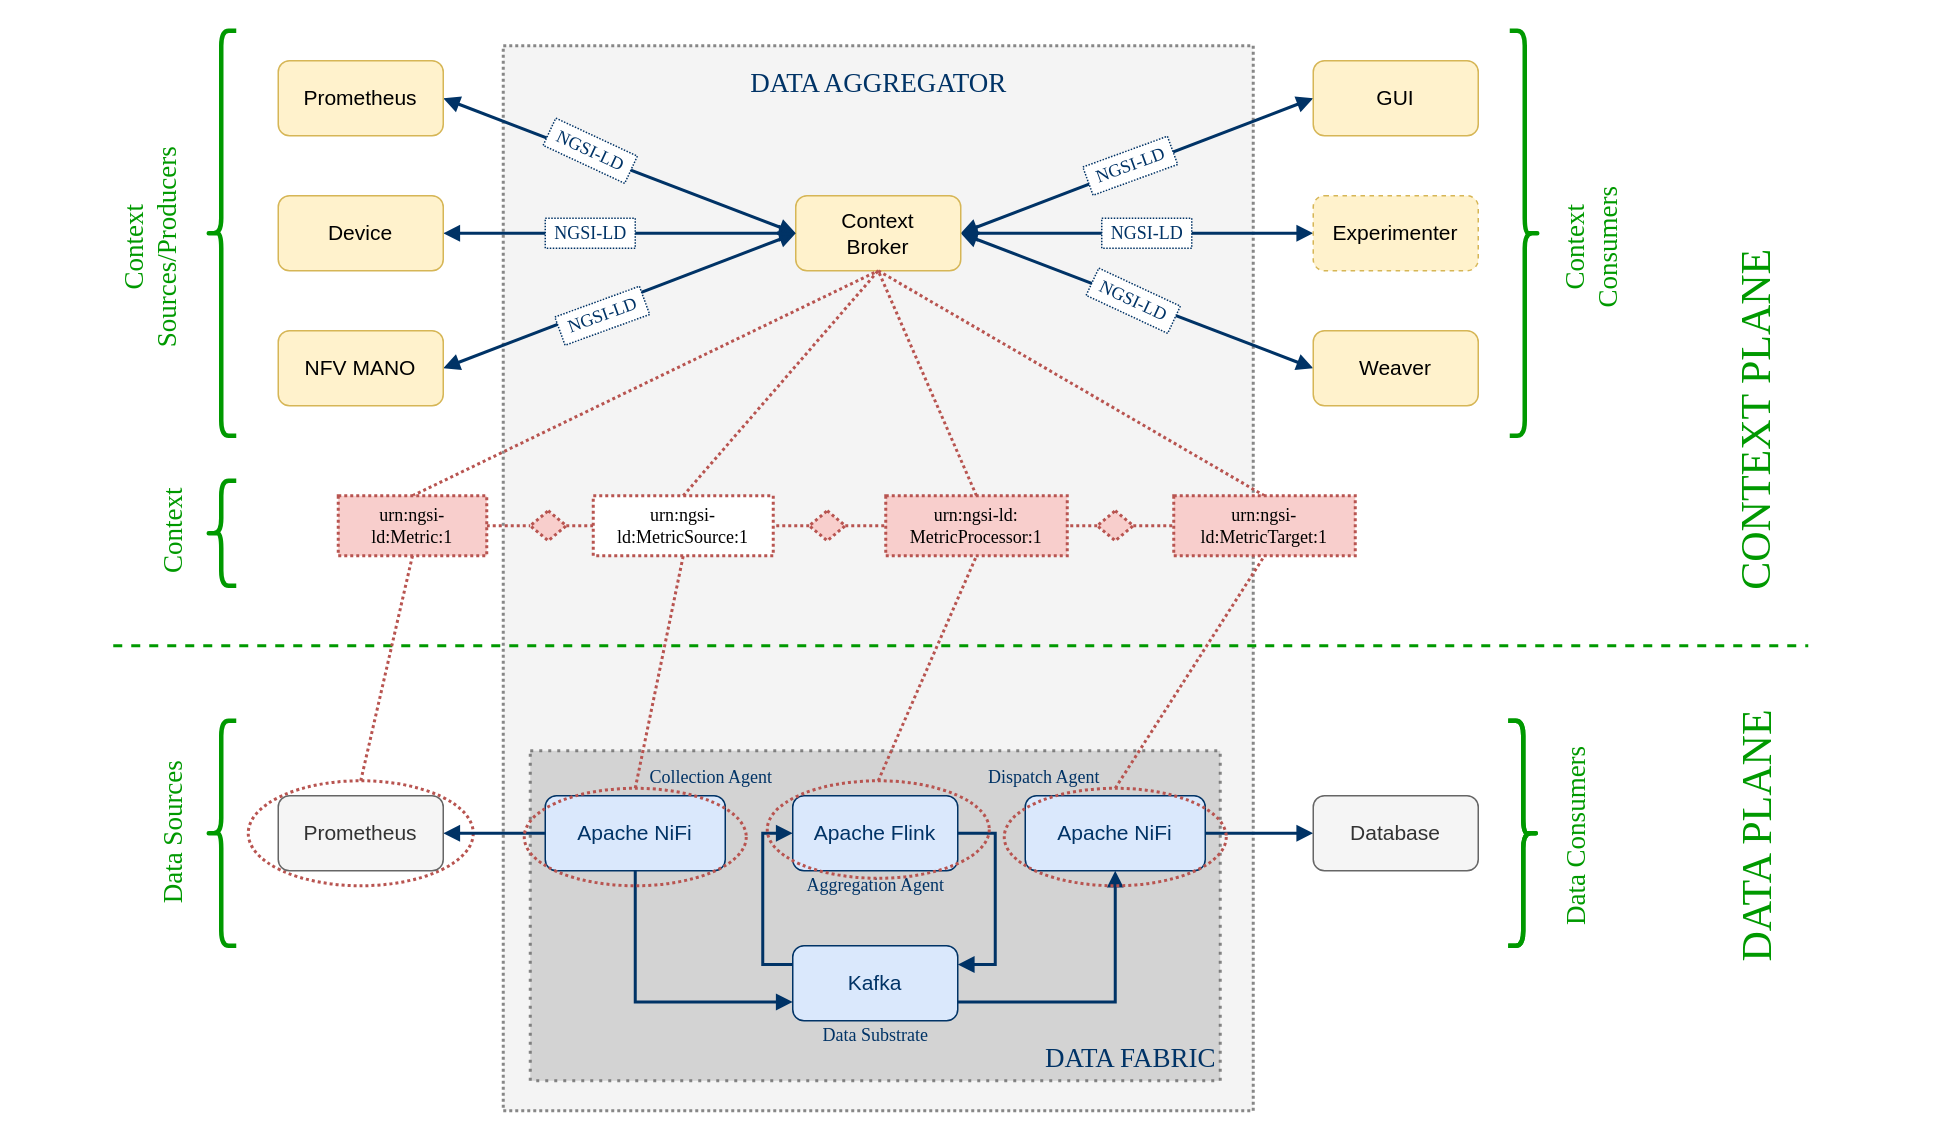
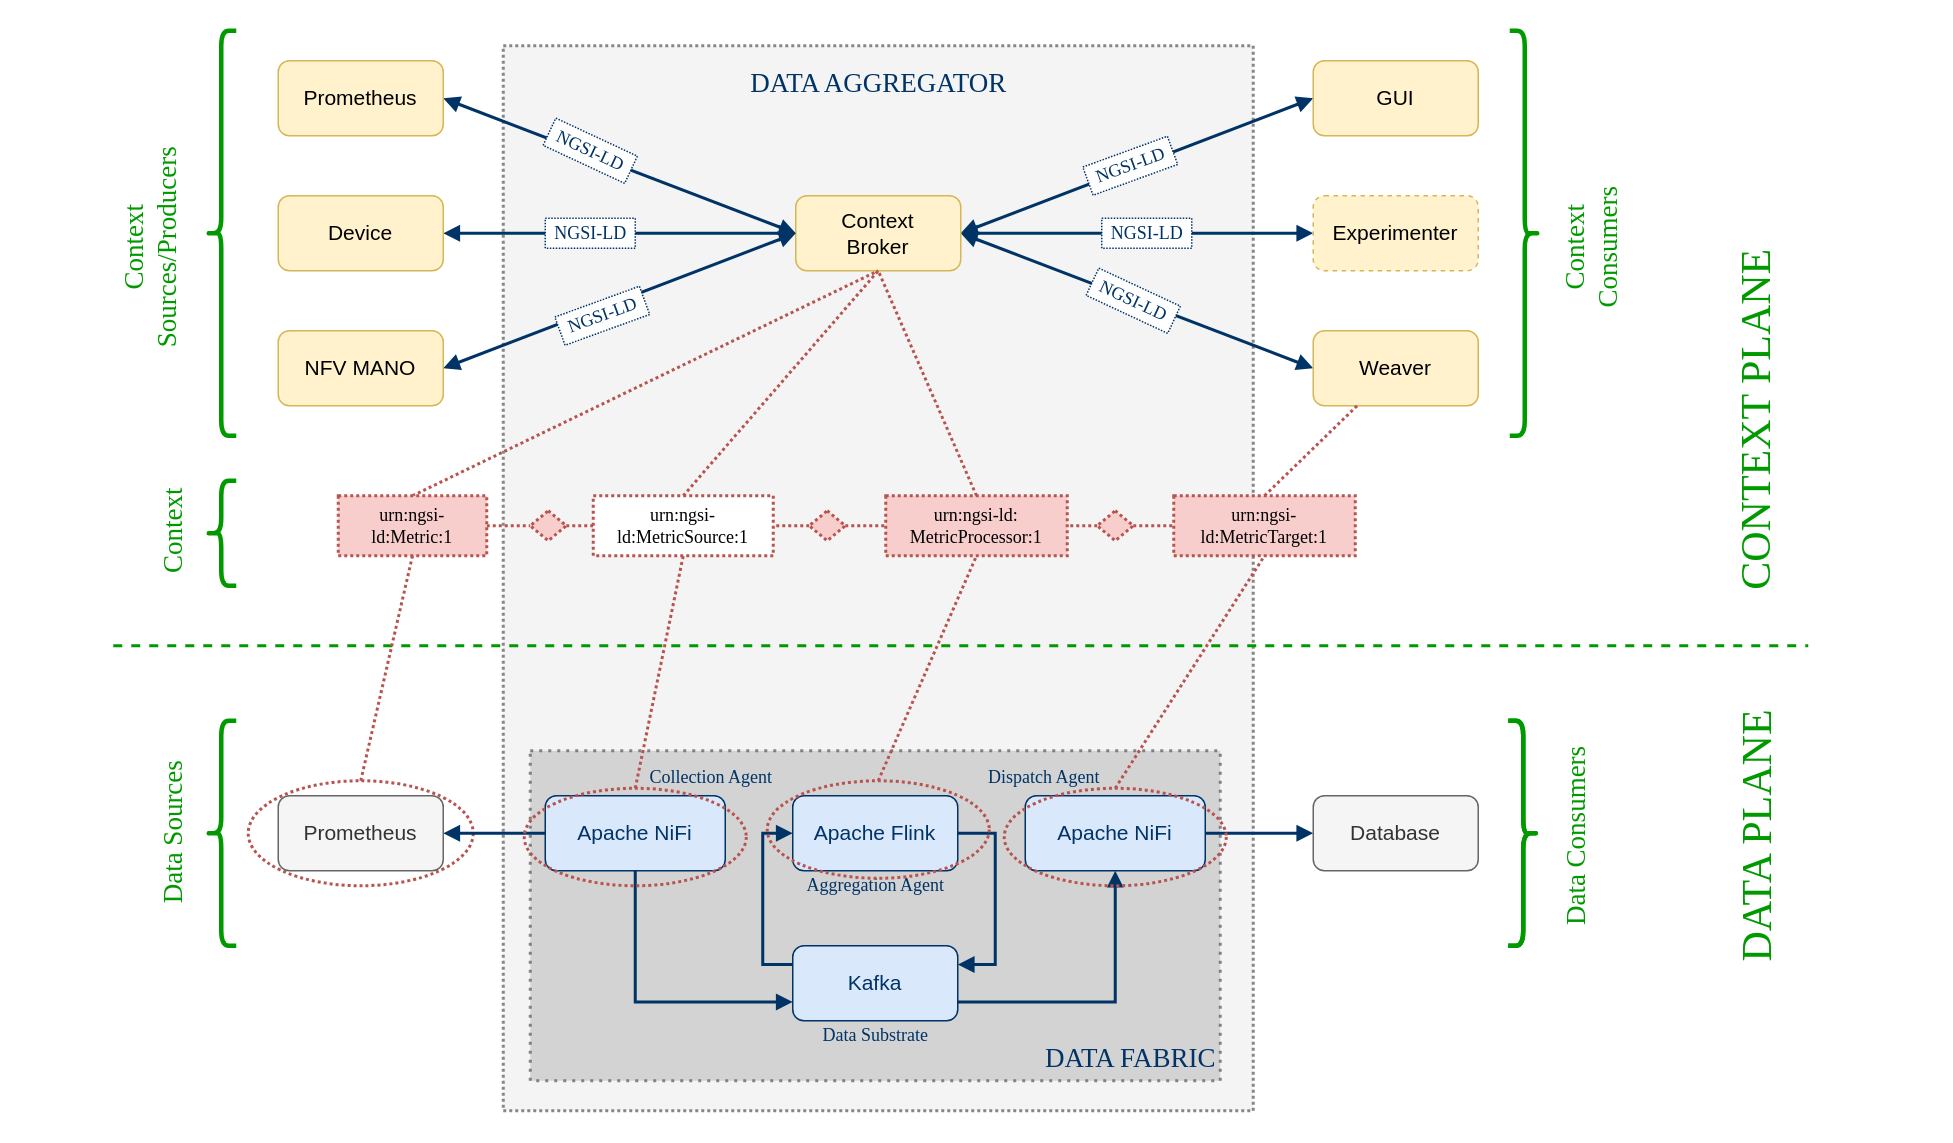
- <mxCell id="56" style="edgeStyle=none;rounded=0;orthogonalLoop=1;jettySize=auto;html=1;exitX=0.5;exitY=0;exitDx=0;exitDy=0;dashed=1;dashPattern=1 1;endArrow=none;strokeWidth=2;fontSize=12;fontColor=#000000;strokeColor=#b85450;fillColor=#f8cecc;entryX=0.5;entryY=1;entryDx=0;entryDy=0;" parent="1" source="57" target="14" edge="1"><mxGeometry relative="1" as="geometry"><mxPoint x="585" y="210" as="targetPoint" /><mxPoint x="842.5" y="300" as="sourcePoint" /></mxGeometry></mxCell>
+ <mxCell id="56" style="edgeStyle=none;rounded=0;orthogonalLoop=1;jettySize=auto;html=1;exitX=0.5;exitY=0;exitDx=0;exitDy=0;dashed=1;dashPattern=1 1;endArrow=none;strokeWidth=2;fontSize=12;fontColor=#000000;strokeColor=#b85450;fillColor=#f8cecc;" parent="1" source="57" target="37" edge="1"><mxGeometry relative="1" as="geometry"><mxPoint x="585" y="210" as="targetPoint" /><mxPoint x="842.5" y="300" as="sourcePoint" /></mxGeometry></mxCell>
